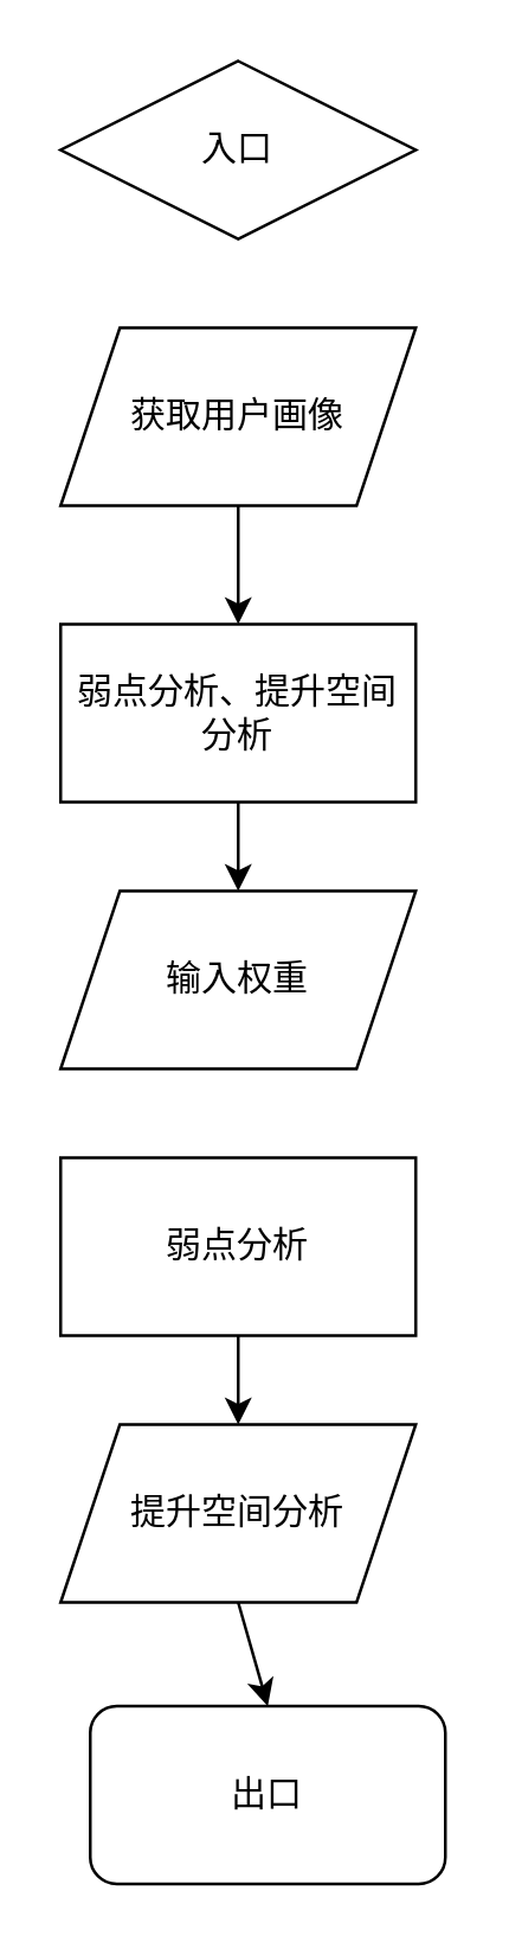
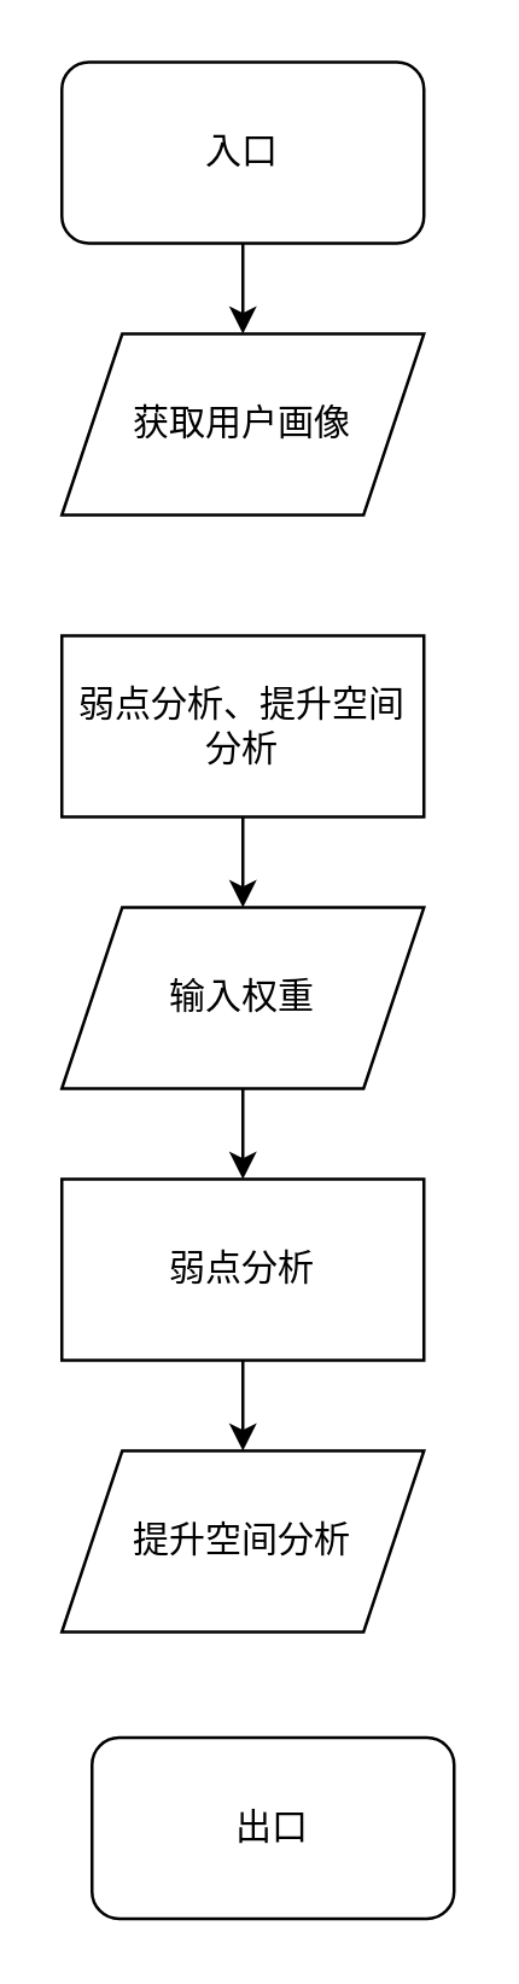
- <mxCell id="2" value="入口" style="rhombus;whiteSpace=wrap;html=1;" vertex="1" parent="1"><mxGeometry x="20" y="20" width="120" height="60" as="geometry" /></mxCell>
+ <mxCell id="2" value="入口" style="rounded=1;whiteSpace=wrap;html=1;" vertex="1" parent="1"><mxGeometry x="20" y="20" width="120" height="60" as="geometry" /></mxCell>
+ <mxCell id="5" value="" style="endArrow=classic;html=1;rounded=0;exitX=0.5;exitY=1;exitDx=0;exitDy=0;entryX=0.5;entryY=0;entryDx=0;entryDy=0;" edge="1" parent="1" source="2" target="4"><mxGeometry width="50" height="50" relative="1" as="geometry"><mxPoint x="50" y="320" as="sourcePoint" /><mxPoint x="80" y="150" as="targetPoint" /></mxGeometry></mxCell>
- <mxCell id="10" value="" style="endArrow=classic;html=1;rounded=0;exitX=0.5;exitY=1;exitDx=0;exitDy=0;entryX=0.5;entryY=0;entryDx=0;entryDy=0;" edge="1" parent="1" source="4" target="3"><mxGeometry width="50" height="50" relative="1" as="geometry"><mxPoint x="50" y="200" as="sourcePoint" /><mxPoint x="-130" y="160" as="targetPoint" /></mxGeometry></mxCell>
+ <mxCell id="12" value="" style="endArrow=classic;html=1;rounded=0;entryX=0.5;entryY=0;entryDx=0;entryDy=0;exitX=0.5;exitY=1;exitDx=0;exitDy=0;" edge="1" parent="1" source="7" target="9"><mxGeometry width="50" height="50" relative="1" as="geometry"><mxPoint x="50" y="450" as="sourcePoint" /><mxPoint x="100" y="400" as="targetPoint" /></mxGeometry></mxCell>
- <mxCell id="13" value="" style="endArrow=classic;html=1;rounded=0;entryX=0.5;entryY=0;entryDx=0;entryDy=0;exitX=0.5;exitY=1;exitDx=0;exitDy=0;" edge="1" parent="1" source="8" target="6"><mxGeometry width="50" height="50" relative="1" as="geometry"><mxPoint x="-100" y="620" as="sourcePoint" /><mxPoint x="-50" y="570" as="targetPoint" /></mxGeometry></mxCell>
